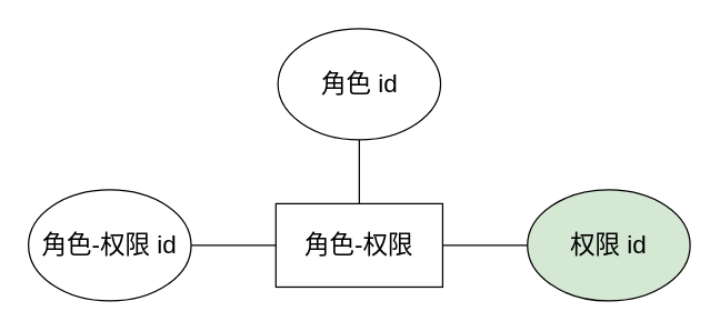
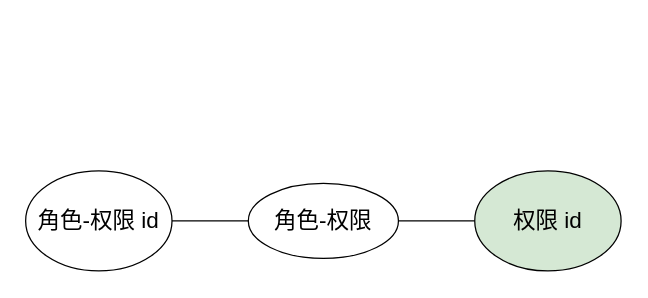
- <mxCell id="5" value="&lt;font style=&quot;font-size: 18px;&quot;&gt;角色 id&lt;/font&gt;" style="ellipse;whiteSpace=wrap;html=1;" vertex="1" parent="1"><mxGeometry x="199.5" y="20" width="117" height="80" as="geometry" /></mxCell>
- <mxCell id="7" value="" style="endArrow=none;html=1;rounded=0;exitX=0.5;exitY=1;exitDx=0;exitDy=0;entryX=0.5;entryY=0;entryDx=0;entryDy=0;" edge="1" parent="1" source="5" target="2"><mxGeometry width="50" height="50" relative="1" as="geometry"><mxPoint x="129" y="180" as="sourcePoint" /><mxPoint x="202" y="180" as="targetPoint" /></mxGeometry></mxCell>
- <mxCell id="2" value="&lt;font style=&quot;font-size: 18px;&quot;&gt;角色-权限&lt;/font&gt;" style="rounded=0;whiteSpace=wrap;html=1;" vertex="1" parent="1"><mxGeometry x="198" y="146" width="120" height="60" as="geometry" /></mxCell>
+ <mxCell id="2" value="&lt;font style=&quot;font-size: 18px;&quot;&gt;角色-权限&lt;/font&gt;" style="ellipse;whiteSpace=wrap;html=1;" vertex="1" parent="1"><mxGeometry x="198" y="146" width="120" height="60" as="geometry" /></mxCell>
